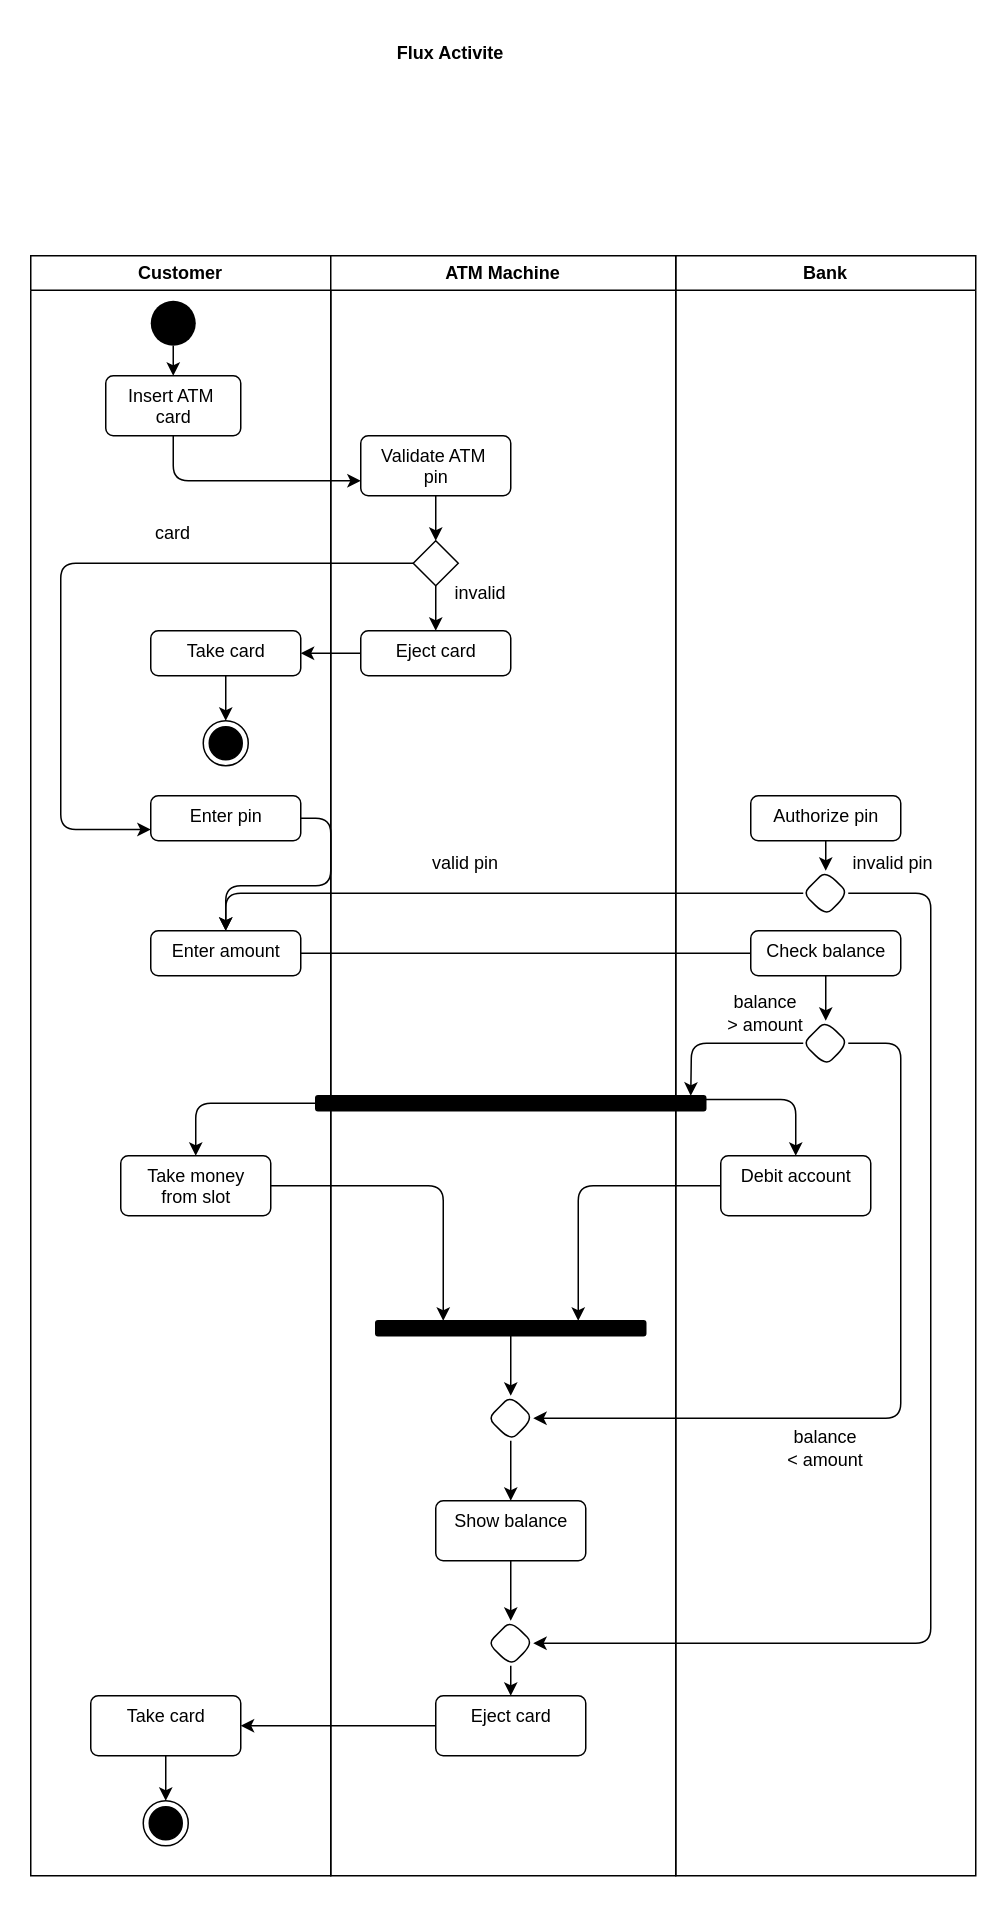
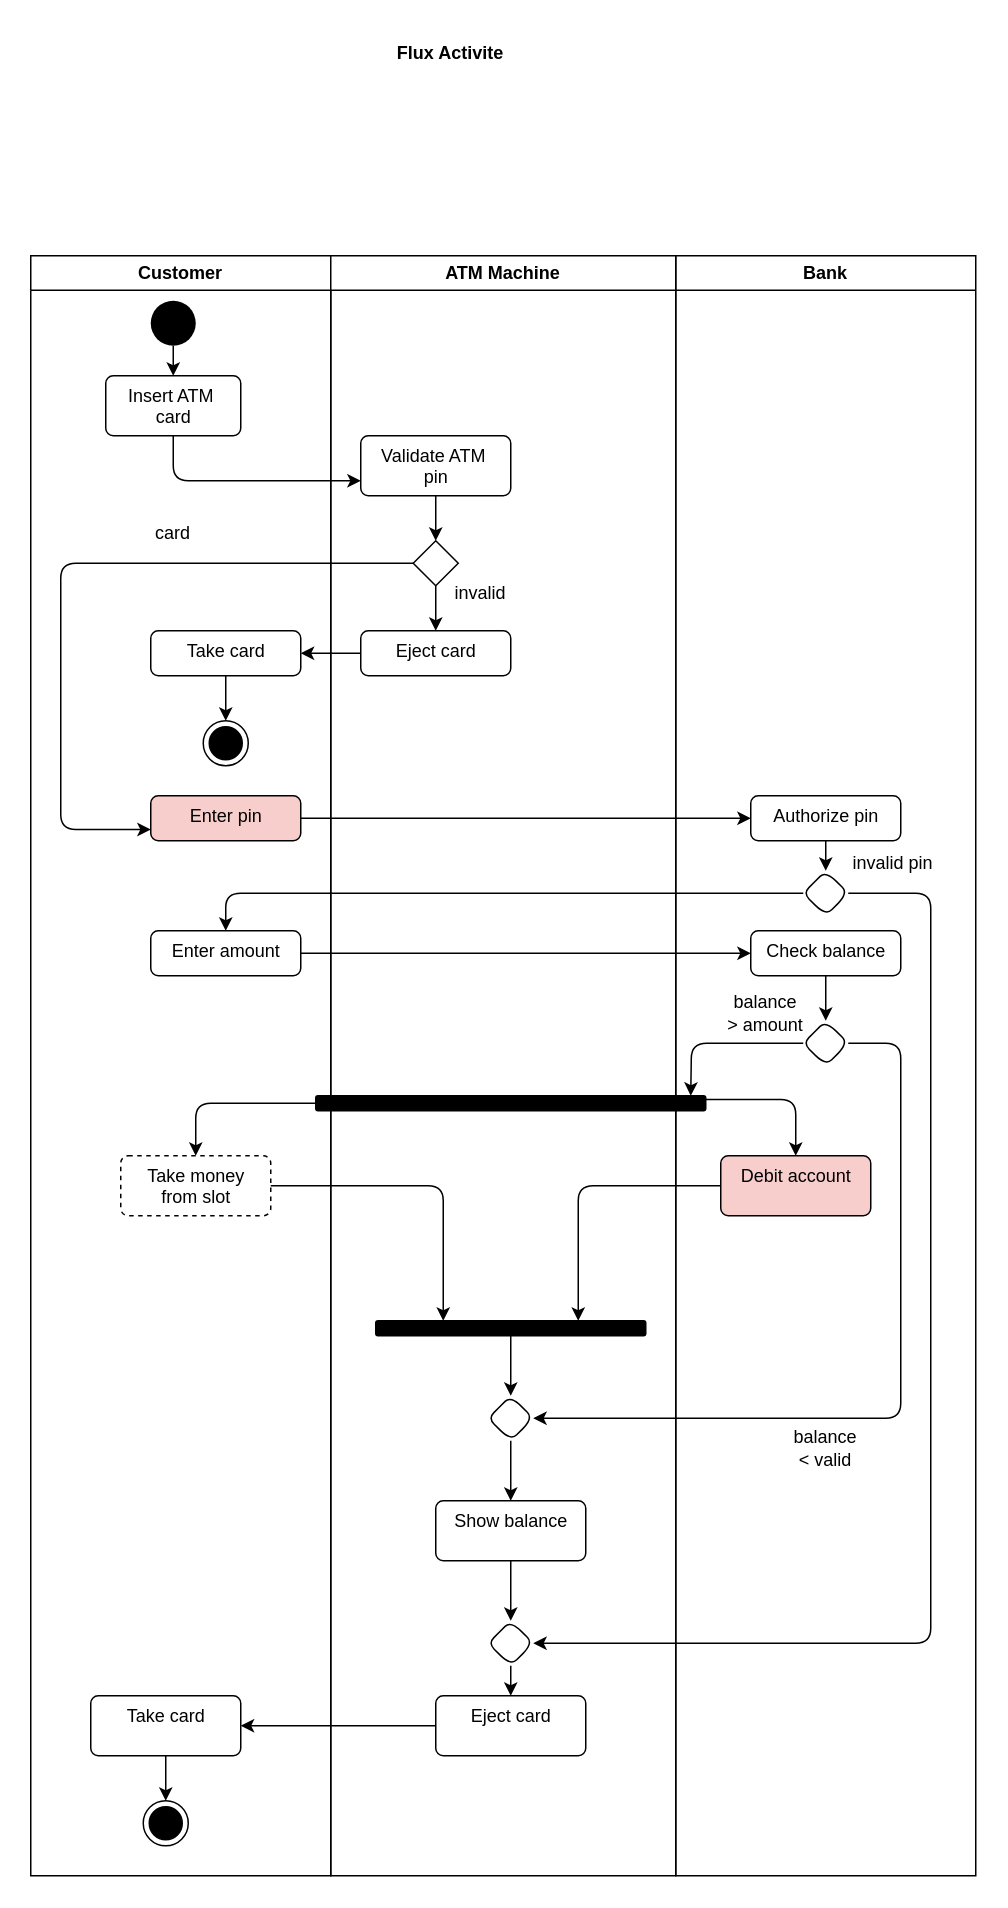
- <mxCell id="9" value="Enter pin" style="html=1;align=center;verticalAlign=top;rounded=1;absoluteArcSize=1;arcSize=10;dashed=0;" vertex="1" parent="2"><mxGeometry x="80" y="360" width="100" height="30" as="geometry" /></mxCell>
+ <mxCell id="9" value="Enter pin" style="html=1;align=center;verticalAlign=top;rounded=1;absoluteArcSize=1;arcSize=10;dashed=0;fillColor=#f8cecc;" vertex="1" parent="2"><mxGeometry x="80" y="360" width="100" height="30" as="geometry" /></mxCell>
- <mxCell id="48" value="valid pin" style="text;html=1;align=center;verticalAlign=middle;whiteSpace=wrap;rounded=0;" vertex="1" parent="31"><mxGeometry x="60" y="390" width="60" height="30" as="geometry" /></mxCell>
- <mxCell id="51" style="edgeStyle=orthogonalEdgeStyle;orthogonalLoop=1;jettySize=auto;html=1;exitX=1;exitY=0.5;exitDx=0;exitDy=0;" edge="1" parent="1" source="9" target="10"><mxGeometry relative="1" as="geometry" /></mxCell>
+ <mxCell id="51" style="edgeStyle=orthogonalEdgeStyle;orthogonalLoop=1;jettySize=auto;html=1;exitX=1;exitY=0.5;exitDx=0;exitDy=0;" edge="1" parent="1" source="9" target="19"><mxGeometry relative="1" as="geometry" /></mxCell>
- <mxCell id="53" style="edgeStyle=orthogonalEdgeStyle;orthogonalLoop=1;jettySize=auto;html=1;exitX=1;exitY=0.5;exitDx=0;exitDy=0;endArrow=none;" edge="1" parent="1" source="10" target="22"><mxGeometry relative="1" as="geometry" /></mxCell>
+ <mxCell id="53" style="edgeStyle=orthogonalEdgeStyle;orthogonalLoop=1;jettySize=auto;html=1;exitX=1;exitY=0.5;exitDx=0;exitDy=0;" edge="1" parent="1" source="10" target="22"><mxGeometry relative="1" as="geometry" /></mxCell>
- <mxCell id="12" value="Take money&lt;div&gt;from slot&lt;/div&gt;&lt;div&gt;&lt;br&gt;&lt;/div&gt;" style="html=1;align=center;verticalAlign=top;rounded=1;absoluteArcSize=1;arcSize=10;dashed=0;" vertex="1" parent="2"><mxGeometry x="60" y="600" width="100" height="40" as="geometry" /></mxCell>
+ <mxCell id="12" value="Take money&lt;div&gt;from slot&lt;/div&gt;&lt;div&gt;&lt;br&gt;&lt;/div&gt;" style="html=1;align=center;verticalAlign=top;rounded=1;absoluteArcSize=1;arcSize=10;dashed=1;" vertex="1" parent="2"><mxGeometry x="60" y="600" width="100" height="40" as="geometry" /></mxCell>
- <mxCell id="27" value="&lt;div&gt;Debit account&lt;/div&gt;" style="html=1;align=center;verticalAlign=top;rounded=1;absoluteArcSize=1;arcSize=10;fillStyle=auto;" vertex="1" parent="17"><mxGeometry x="30" y="600" width="100" height="40" as="geometry" /></mxCell>
+ <mxCell id="27" value="&lt;div&gt;Debit account&lt;/div&gt;" style="html=1;align=center;verticalAlign=top;rounded=1;absoluteArcSize=1;arcSize=10;fillStyle=auto;fillColor=#f8cecc;" vertex="1" parent="17"><mxGeometry x="30" y="600" width="100" height="40" as="geometry" /></mxCell>
- <mxCell id="28" value="balance&lt;div&gt;&amp;lt; amount&lt;/div&gt;" style="text;html=1;align=center;verticalAlign=middle;whiteSpace=wrap;rounded=0;" vertex="1" parent="17"><mxGeometry x="70" y="780" width="60" height="30" as="geometry" /></mxCell>
+ <mxCell id="28" value="balance&lt;div&gt;&amp;lt; valid&lt;/div&gt;" style="text;html=1;align=center;verticalAlign=middle;whiteSpace=wrap;rounded=0;" vertex="1" parent="17"><mxGeometry x="70" y="780" width="60" height="30" as="geometry" /></mxCell>
